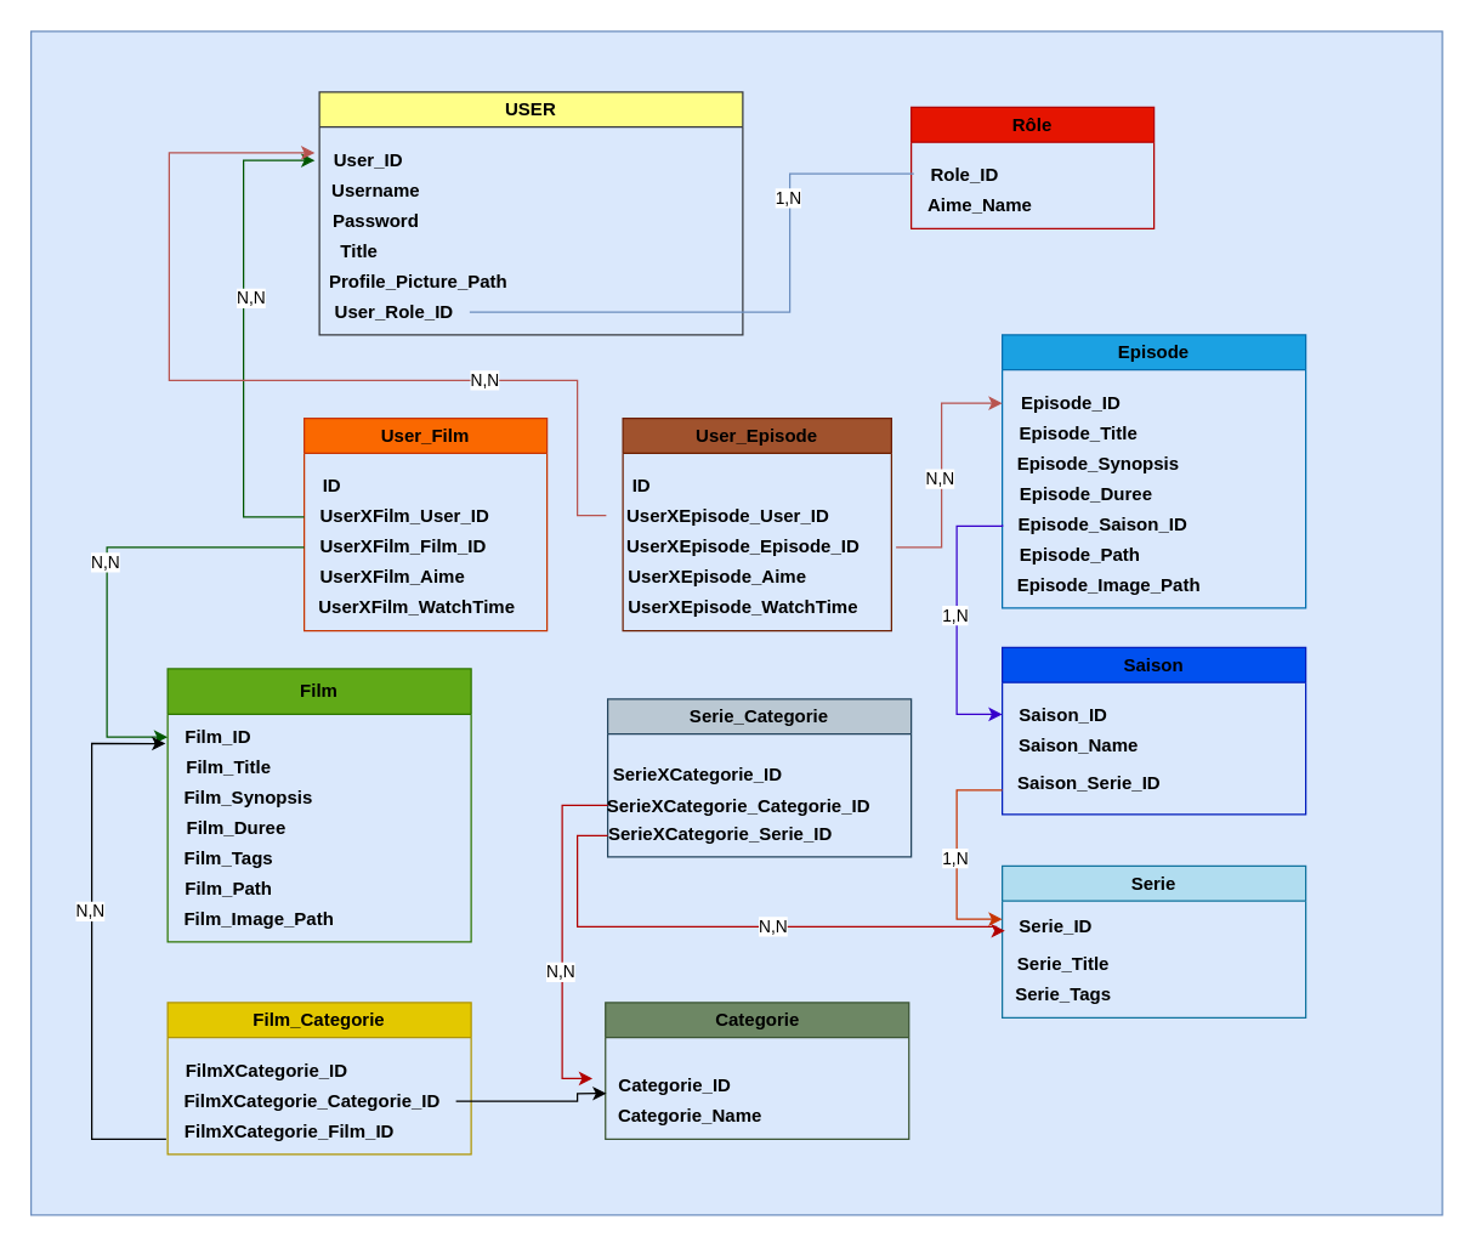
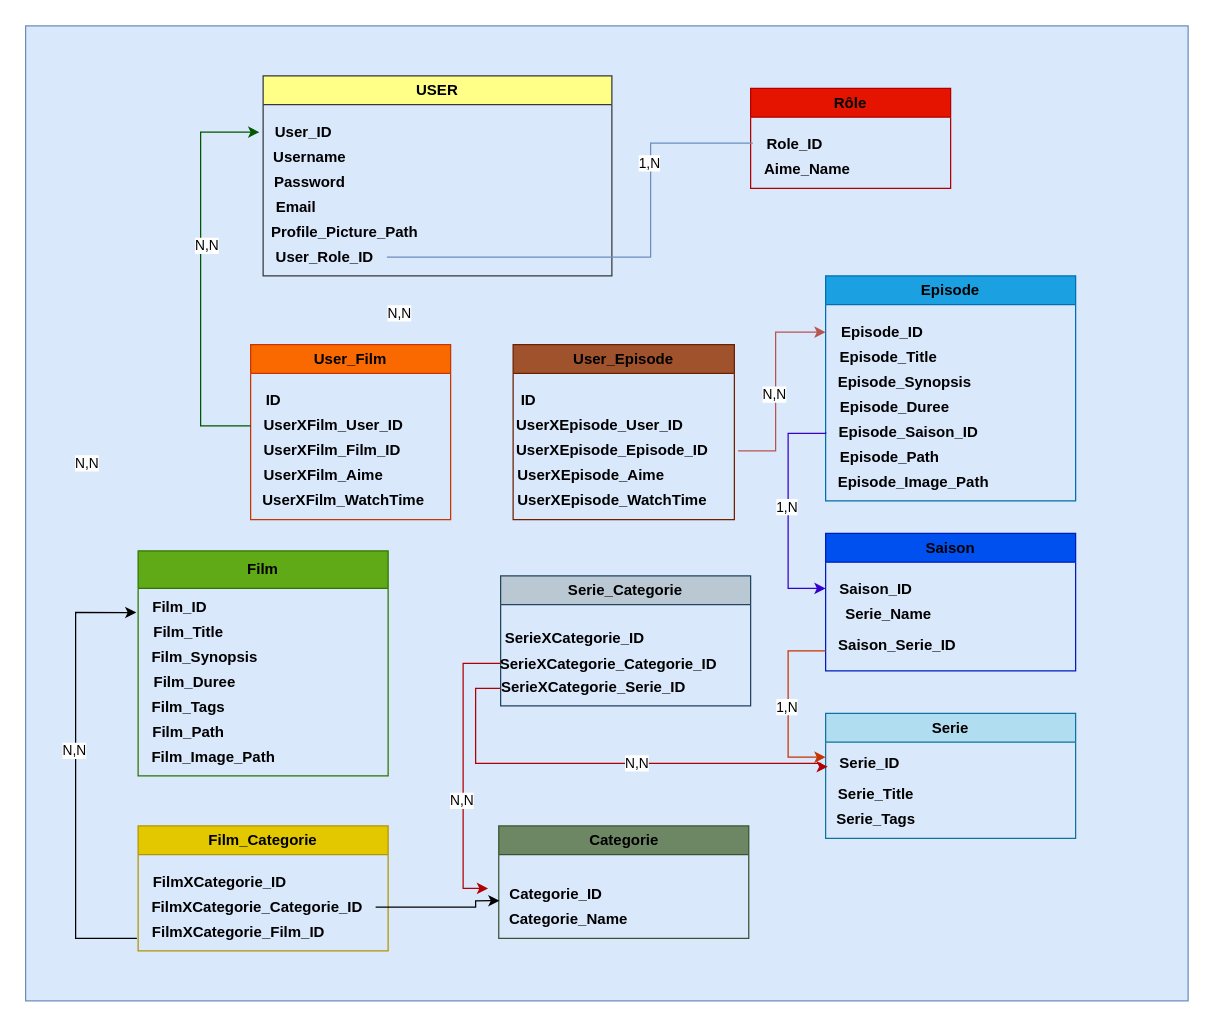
- <mxCell id="7" value="Title" style="text;html=1;align=center;verticalAlign=middle;resizable=0;points=[];autosize=1;strokeColor=none;fillColor=none;spacing=2;fontColor=#000000;fontStyle=1" vertex="1" parent="3"><mxGeometry x="-4" y="90" width="60" height="30" as="geometry" /></mxCell>
+ <mxCell id="7" value="Email" style="text;html=1;align=center;verticalAlign=middle;resizable=0;points=[];autosize=1;strokeColor=none;fillColor=none;spacing=2;fontColor=#000000;fontStyle=1" vertex="1" parent="3"><mxGeometry x="-4" y="90" width="60" height="30" as="geometry" /></mxCell>
- <mxCell id="60" value="" style="edgeStyle=orthogonalEdgeStyle;rounded=0;orthogonalLoop=1;jettySize=auto;html=1;fillColor=#f8cecc;strokeColor=#b85450;elbow=vertical;jumpSize=6;spacing=2;fontColor=#000000;fontStyle=1" edge="1" parent="1" source="48" target="4"><mxGeometry relative="1" as="geometry"><mxPoint x="390" y="339" as="sourcePoint" /><mxPoint x="200" y="100" as="targetPoint" /><Array as="points"><mxPoint x="380" y="339" /><mxPoint x="380" y="250" /><mxPoint x="111" y="250" /><mxPoint x="111" y="100" /></Array></mxGeometry></mxCell>
- <mxCell id="61" value="" style="edgeStyle=orthogonalEdgeStyle;rounded=0;orthogonalLoop=1;jettySize=auto;html=1;entryX=0;entryY=0.25;entryDx=0;entryDy=0;fillColor=#008a00;strokeColor=#005700;spacing=2;fontColor=#000000;fontStyle=1" edge="1" parent="1" source="43" target="28"><mxGeometry relative="1" as="geometry"><mxPoint x="80" y="480" as="targetPoint" /><Array as="points"><mxPoint x="70" y="360" /><mxPoint x="70" y="485" /></Array></mxGeometry></mxCell>
- <mxCell id="38" value="Saison_Name" style="text;html=1;align=center;verticalAlign=middle;resizable=0;points=[];autosize=1;strokeColor=none;fillColor=none;spacing=2;fontColor=#000000;fontStyle=1" vertex="1" parent="36"><mxGeometry y="50" width="100" height="30" as="geometry" /></mxCell>
+ <mxCell id="38" value="Serie_Name" style="text;html=1;align=center;verticalAlign=middle;resizable=0;points=[];autosize=1;strokeColor=none;fillColor=none;spacing=2;fontColor=#000000;fontStyle=1" vertex="1" parent="36"><mxGeometry y="50" width="100" height="30" as="geometry" /></mxCell>
